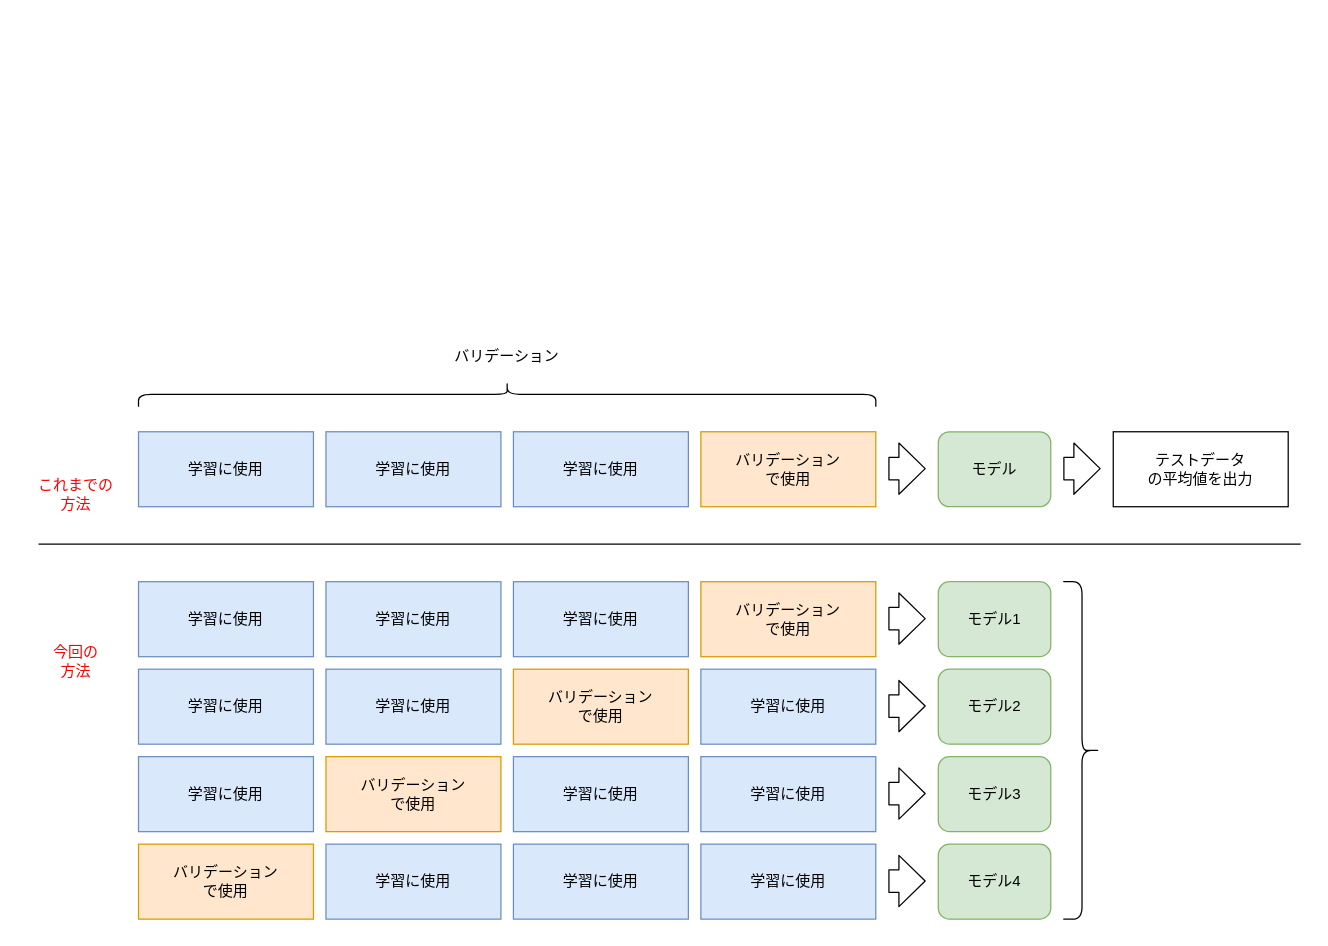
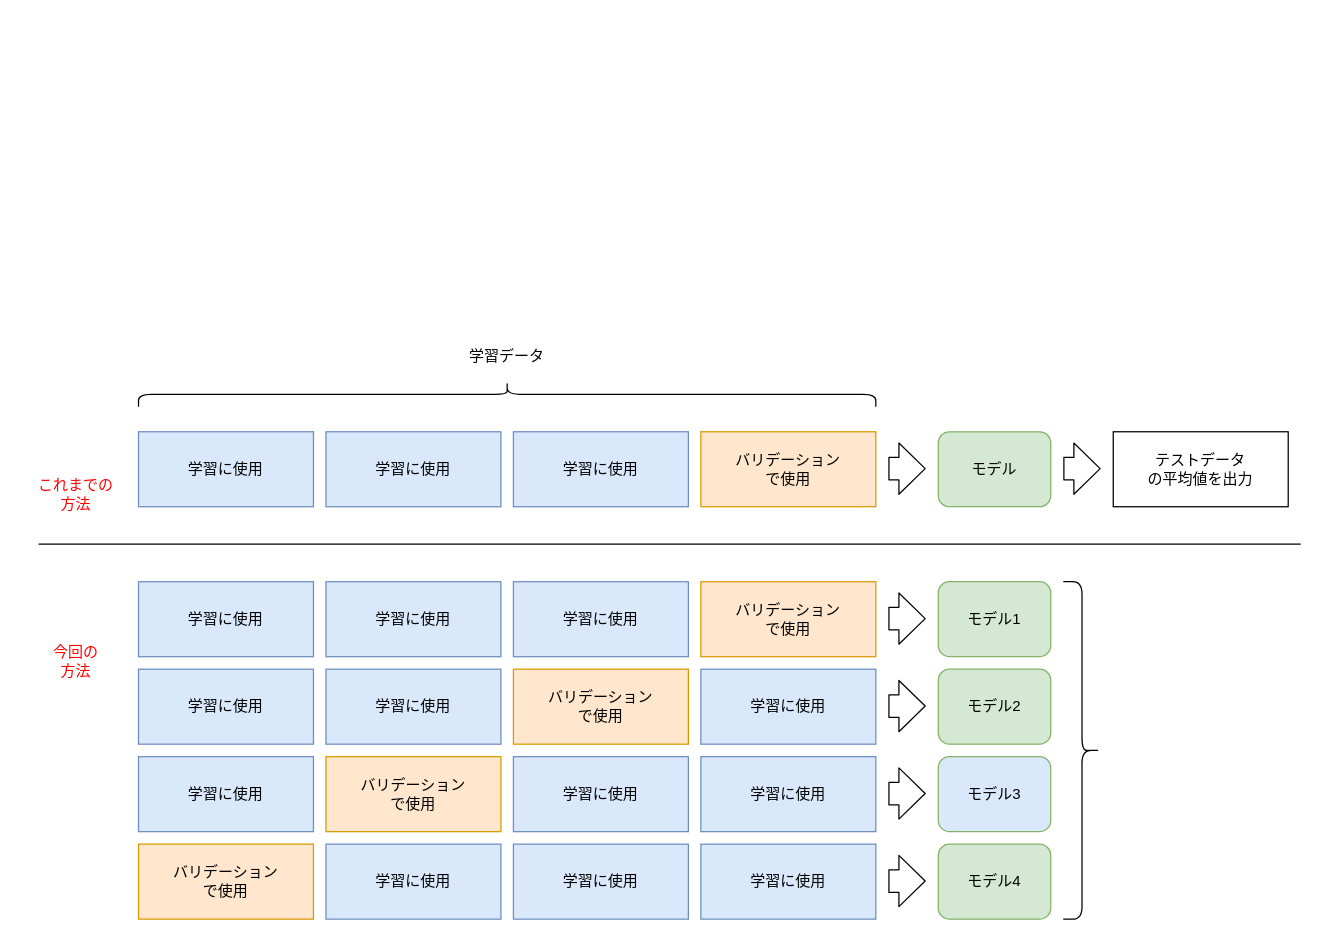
- <mxCell id="26" value="バリデーション" style="text;html=1;strokeColor=none;fillColor=none;align=center;verticalAlign=middle;whiteSpace=wrap;rounded=0;fontColor=#000000;" parent="1" vertex="1"><mxGeometry x="350" y="275" width="110" height="20" as="geometry" /></mxCell>
+ <mxCell id="26" value="学習データ" style="text;html=1;strokeColor=none;fillColor=none;align=center;verticalAlign=middle;whiteSpace=wrap;rounded=0;fontColor=#000000;" parent="1" vertex="1"><mxGeometry x="350" y="275" width="110" height="20" as="geometry" /></mxCell>
- <mxCell id="35" value="モデル3" style="rounded=1;whiteSpace=wrap;html=1;fillColor=#d5e8d4;strokeColor=#82b366;" parent="1" vertex="1"><mxGeometry x="750" y="605" width="90" height="60" as="geometry" /></mxCell>
+ <mxCell id="35" value="モデル3" style="rounded=1;whiteSpace=wrap;html=1;fillColor=#dae8fc;strokeColor=#82b366;" parent="1" vertex="1"><mxGeometry x="750" y="605" width="90" height="60" as="geometry" /></mxCell>
